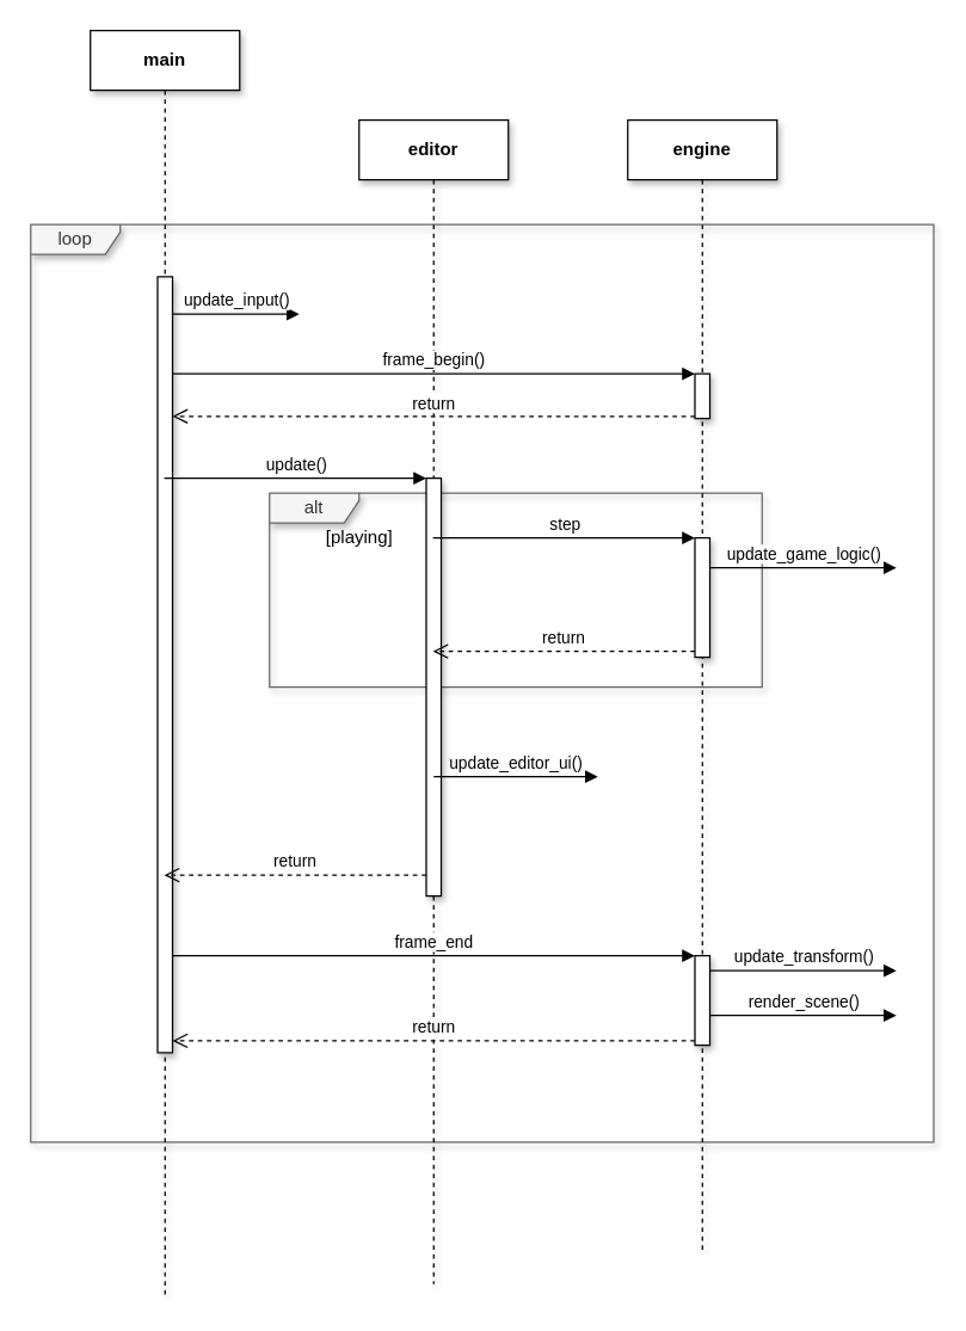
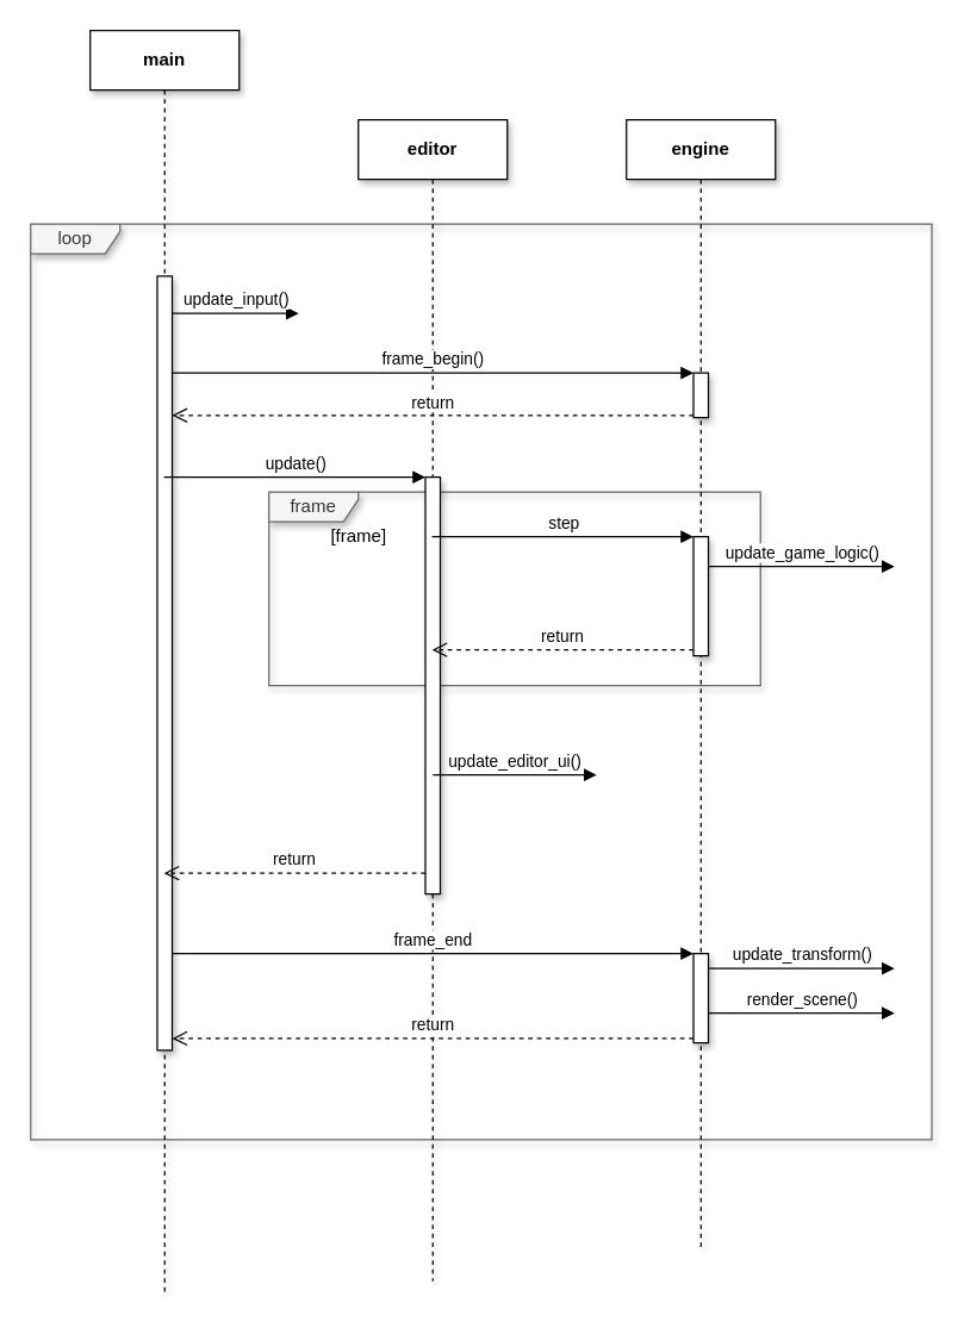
- <mxCell id="3" value="alt" style="shape=umlFrame;whiteSpace=wrap;html=1;shadow=1;fillColor=#f5f5f5;fontColor=#333333;strokeColor=#666666;width=60;height=20;" vertex="1" parent="1"><mxGeometry x="180" y="330" width="330" height="130" as="geometry" /></mxCell>
+ <mxCell id="3" value="frame" style="shape=umlFrame;whiteSpace=wrap;html=1;shadow=1;fillColor=#f5f5f5;fontColor=#333333;strokeColor=#666666;width=60;height=20;" vertex="1" parent="1"><mxGeometry x="180" y="330" width="330" height="130" as="geometry" /></mxCell>
- <mxCell id="15" value="[playing]" style="text;html=1;align=center;verticalAlign=middle;resizable=0;points=[];autosize=1;strokeColor=none;fillColor=none;" vertex="1" parent="1"><mxGeometry x="210" y="350" width="60" height="20" as="geometry" /></mxCell>
+ <mxCell id="15" value="[frame]" style="text;html=1;align=center;verticalAlign=middle;resizable=0;points=[];autosize=1;strokeColor=none;fillColor=none;" vertex="1" parent="1"><mxGeometry x="210" y="350" width="60" height="20" as="geometry" /></mxCell>
